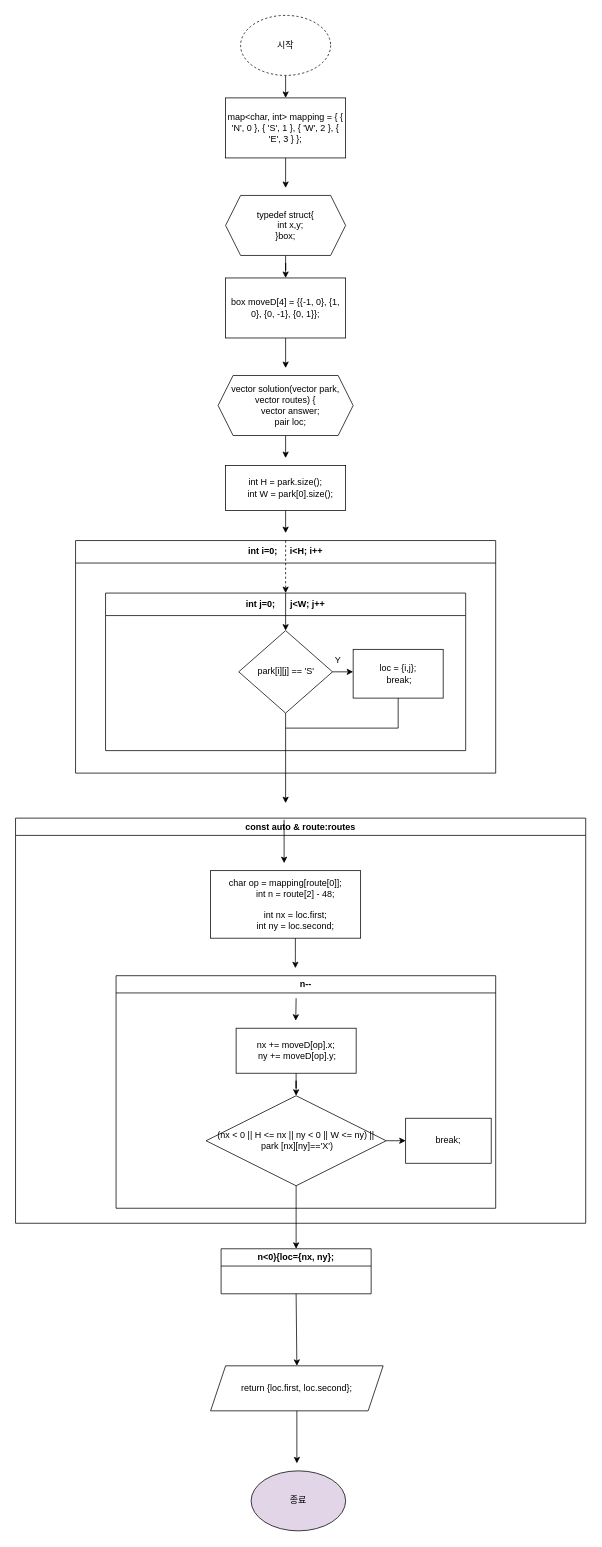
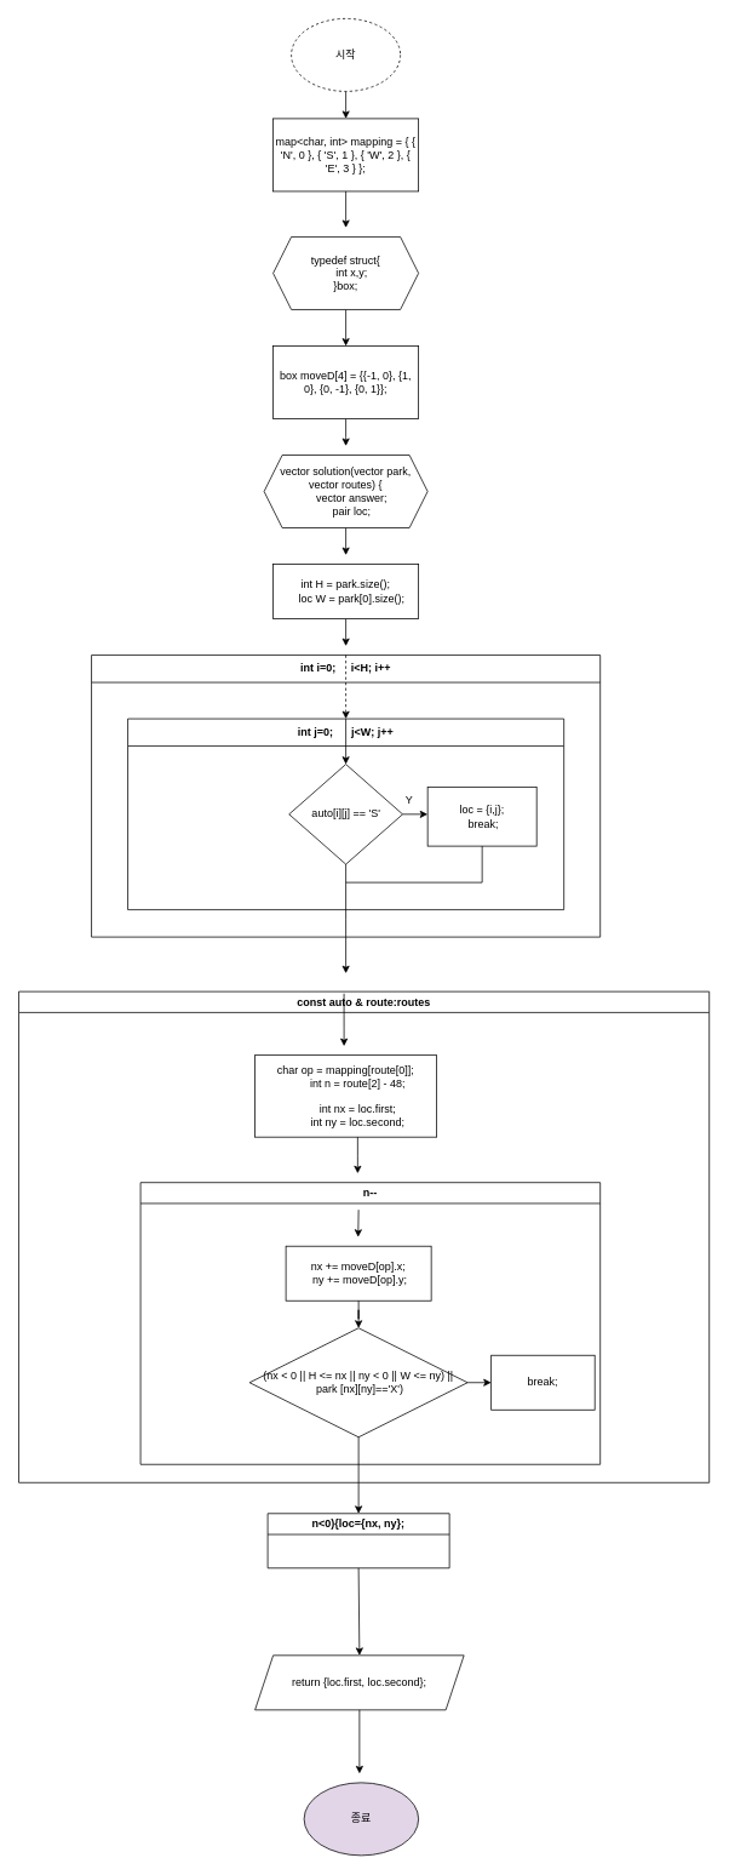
- <mxCell id="7" value="box moveD[4] = {{-1, 0}, {1, 0}, {0, -1}, {0, 1}};" style="rounded=0;whiteSpace=wrap;html=1;" vertex="1" parent="1"><mxGeometry x="300" y="370" width="160" height="80" as="geometry" /></mxCell>
+ <mxCell id="7" value="box moveD[4] = {{-1, 0}, {1, 0}, {0, -1}, {0, 1}};" style="rounded=0;whiteSpace=wrap;html=1;" vertex="1" parent="1"><mxGeometry x="300" y="380" width="160" height="80" as="geometry" /></mxCell>
- <mxCell id="13" value="int H = park.size();&#10;    int W = park[0].size();" style="rounded=0;whiteSpace=wrap;html=1;" vertex="1" parent="1"><mxGeometry x="300" y="620" width="160" height="60" as="geometry" /></mxCell>
+ <mxCell id="13" value="int H = park.size();&#10;    loc W = park[0].size();" style="rounded=0;whiteSpace=wrap;html=1;" vertex="1" parent="1"><mxGeometry x="300" y="620" width="160" height="60" as="geometry" /></mxCell>
- <mxCell id="17" value="park[i][j] == 'S'" style="rhombus;whiteSpace=wrap;html=1;" vertex="1" parent="15"><mxGeometry x="177.5" y="50" width="125" height="110" as="geometry" /></mxCell>
+ <mxCell id="17" value="auto[i][j] == 'S'" style="rhombus;whiteSpace=wrap;html=1;" vertex="1" parent="15"><mxGeometry x="177.5" y="50" width="125" height="110" as="geometry" /></mxCell>
